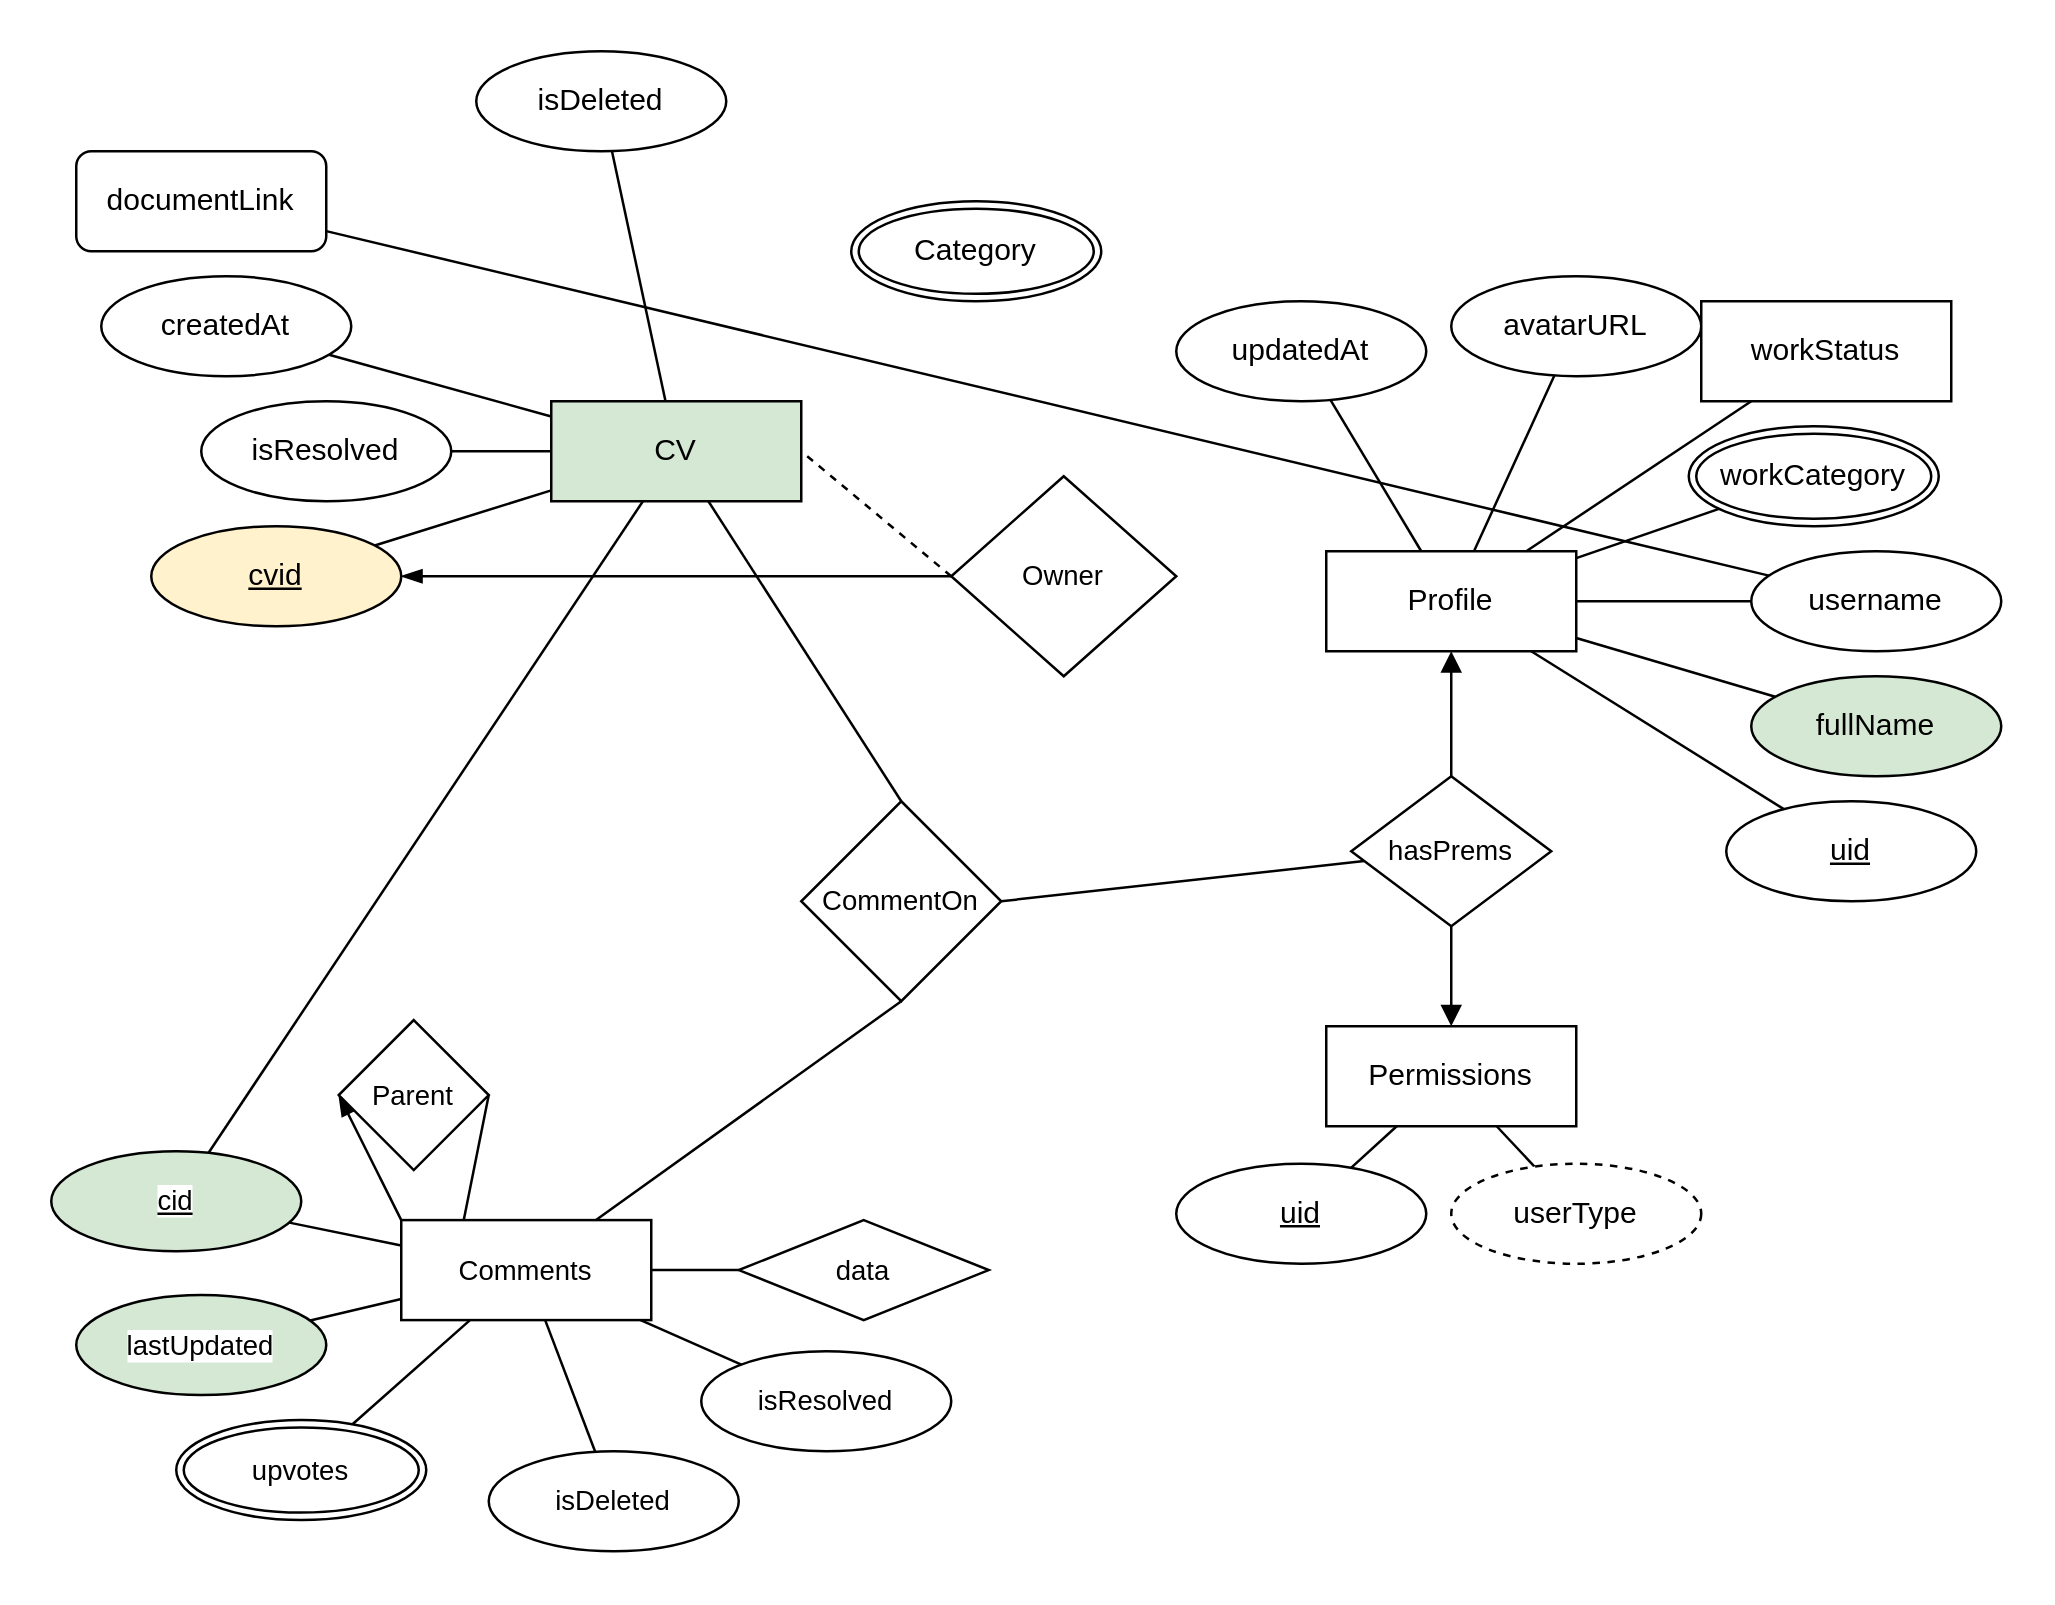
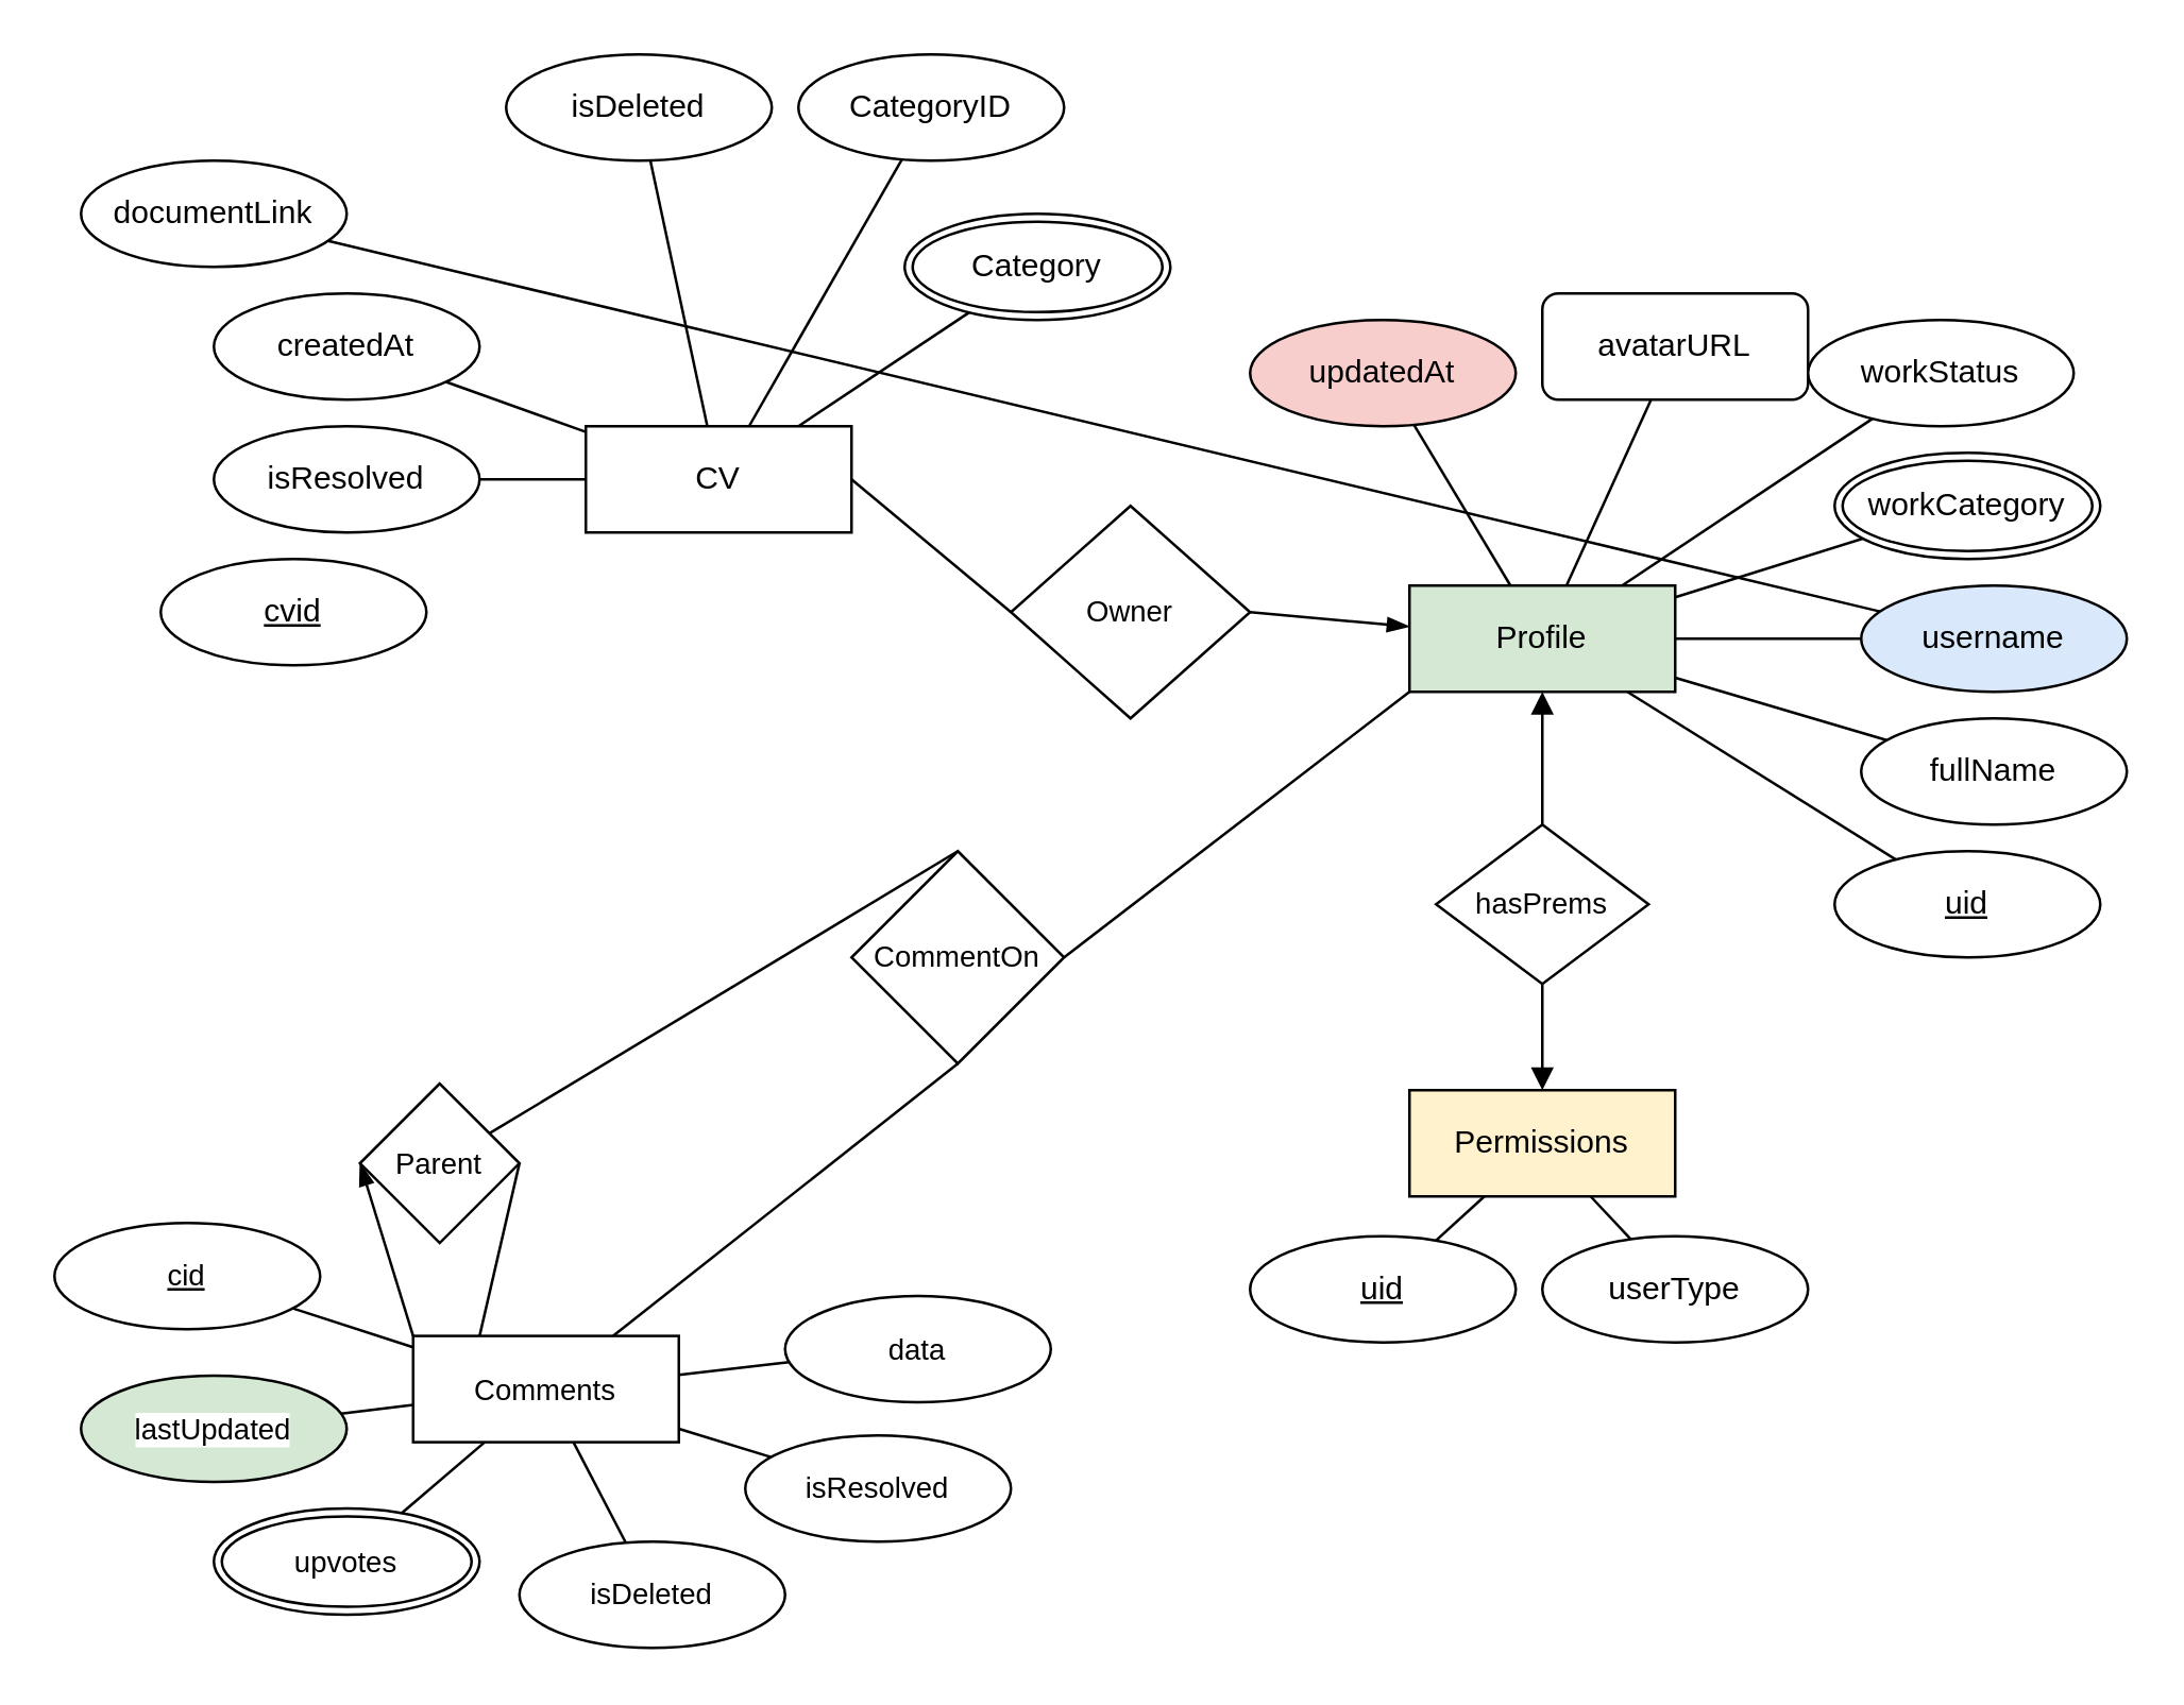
+ <mxCell id="33" value="CategoryID" style="ellipse;whiteSpace=wrap;html=1;align=center;" parent="26" vertex="1"><mxGeometry x="270" width="100" height="40" as="geometry" /></mxCell>
- <mxCell id="35" value="documentLink" style="whiteSpace=wrap;html=1;align=center;rounded=1;" parent="26" vertex="1"><mxGeometry y="40" width="100" height="40" as="geometry" /></mxCell>
+ <mxCell id="35" value="documentLink" style="ellipse;whiteSpace=wrap;html=1;align=center;" parent="26" vertex="1"><mxGeometry y="40" width="100" height="40" as="geometry" /></mxCell>
+ <mxCell id="32" style="rounded=0;orthogonalLoop=1;jettySize=auto;html=1;strokeColor=default;endArrow=none;endFill=0;" parent="26" source="33" target="31" edge="1"><mxGeometry relative="1" as="geometry" /></mxCell>
- <mxCell id="39" value="createdAt" style="ellipse;whiteSpace=wrap;html=1;align=center;" parent="26" vertex="1"><mxGeometry x="10" y="90" width="100" height="40" as="geometry" /></mxCell>
+ <mxCell id="39" value="createdAt" style="ellipse;whiteSpace=wrap;html=1;align=center;" parent="26" vertex="1"><mxGeometry x="50" y="90" width="100" height="40" as="geometry" /></mxCell>
- <mxCell id="53" value="avatarURL" style="ellipse;whiteSpace=wrap;html=1;align=center;container=0;" parent="1" vertex="1"><mxGeometry x="580" y="110" width="100" height="40" as="geometry" /></mxCell>
+ <mxCell id="53" value="avatarURL" style="whiteSpace=wrap;html=1;align=center;container=0;rounded=1;" parent="1" vertex="1"><mxGeometry x="580" y="110" width="100" height="40" as="geometry" /></mxCell>
- <mxCell id="51" value="updatedAt" style="ellipse;whiteSpace=wrap;html=1;align=center;container=0;" parent="1" vertex="1"><mxGeometry x="470" y="120" width="100" height="40" as="geometry" /></mxCell>
+ <mxCell id="51" value="updatedAt" style="ellipse;whiteSpace=wrap;html=1;align=center;container=0;fillColor=#f8cecc;" parent="1" vertex="1"><mxGeometry x="470" y="120" width="100" height="40" as="geometry" /></mxCell>
- <mxCell id="55" value="workStatus" style="whiteSpace=wrap;html=1;align=center;container=0;rounded=0;" parent="1" vertex="1"><mxGeometry x="680" y="120" width="100" height="40" as="geometry" /></mxCell>
+ <mxCell id="55" value="workStatus" style="ellipse;whiteSpace=wrap;html=1;align=center;container=0;" parent="1" vertex="1"><mxGeometry x="680" y="120" width="100" height="40" as="geometry" /></mxCell>
- <mxCell id="31" value="CV" style="whiteSpace=wrap;html=1;align=center;fillColor=#d5e8d4;" parent="26" vertex="1"><mxGeometry x="190" y="140" width="100" height="40" as="geometry" /></mxCell>
+ <mxCell id="31" value="CV" style="whiteSpace=wrap;html=1;align=center;" parent="26" vertex="1"><mxGeometry x="190" y="140" width="100" height="40" as="geometry" /></mxCell>
- <mxCell id="56" value="&lt;span style=&quot;font-size: 12px;&quot;&gt;workCategory&lt;/span&gt;" style="ellipse;shape=doubleEllipse;margin=3;whiteSpace=wrap;html=1;align=center;fontFamily=Helvetica;fontSize=11;labelBackgroundColor=default;container=0;" parent="1" vertex="1"><mxGeometry x="675" y="170" width="100" height="40" as="geometry" /></mxCell>
+ <mxCell id="56" value="&lt;span style=&quot;font-size: 12px;&quot;&gt;workCategory&lt;/span&gt;" style="ellipse;shape=doubleEllipse;margin=3;whiteSpace=wrap;html=1;align=center;fontFamily=Helvetica;fontSize=11;labelBackgroundColor=default;container=0;" parent="1" vertex="1"><mxGeometry x="690" y="170" width="100" height="40" as="geometry" /></mxCell>
- <mxCell id="25" value="" style="endArrow=none;html=1;rounded=0;strokeColor=default;align=center;verticalAlign=middle;fontFamily=Helvetica;fontSize=11;fontColor=default;labelBackgroundColor=default;edgeStyle=none;exitX=0;exitY=0.5;exitDx=0;exitDy=0;entryX=1;entryY=0.5;entryDx=0;entryDy=0;dashed=1;" parent="1" source="24" target="31" edge="1"><mxGeometry relative="1" as="geometry"><mxPoint x="385.992" y="241.609" as="sourcePoint" /><mxPoint x="314.01" y="218.389" as="targetPoint" /></mxGeometry></mxCell>
+ <mxCell id="25" value="" style="endArrow=none;html=1;rounded=0;strokeColor=default;align=center;verticalAlign=middle;fontFamily=Helvetica;fontSize=11;fontColor=default;labelBackgroundColor=default;edgeStyle=none;exitX=0;exitY=0.5;exitDx=0;exitDy=0;entryX=1;entryY=0.5;entryDx=0;entryDy=0;" parent="1" source="24" target="31" edge="1"><mxGeometry relative="1" as="geometry"><mxPoint x="385.992" y="241.609" as="sourcePoint" /><mxPoint x="314.01" y="218.389" as="targetPoint" /></mxGeometry></mxCell>
- <mxCell id="30" style="rounded=0;orthogonalLoop=1;jettySize=auto;html=1;endArrow=none;endFill=0;" parent="26" source="31" target="40" edge="1"><mxGeometry relative="1" as="geometry" /></mxCell>
- <mxCell id="40" value="cvid" style="ellipse;whiteSpace=wrap;html=1;align=center;fontStyle=4;fillColor=#fff2cc;" parent="26" vertex="1"><mxGeometry x="30" y="190" width="100" height="40" as="geometry" /></mxCell>
+ <mxCell id="40" value="cvid" style="ellipse;whiteSpace=wrap;html=1;align=center;fontStyle=4;" parent="26" vertex="1"><mxGeometry x="30" y="190" width="100" height="40" as="geometry" /></mxCell>
- <mxCell id="21" value="" style="endArrow=blockThin;html=1;rounded=0;strokeColor=default;align=center;verticalAlign=middle;fontFamily=Helvetica;fontSize=11;fontColor=default;labelBackgroundColor=default;edgeStyle=none;exitX=1;exitY=0.5;exitDx=0;exitDy=0;endFill=1;" parent="1" source="24" target="40" edge="1"><mxGeometry relative="1" as="geometry"><mxPoint x="460" y="339.58" as="sourcePoint" /><mxPoint x="620" y="339.58" as="targetPoint" /></mxGeometry></mxCell>
+ <mxCell id="21" value="" style="endArrow=blockThin;html=1;rounded=0;strokeColor=default;align=center;verticalAlign=middle;fontFamily=Helvetica;fontSize=11;fontColor=default;labelBackgroundColor=default;edgeStyle=none;exitX=1;exitY=0.5;exitDx=0;exitDy=0;endFill=1;" parent="1" source="24" target="49" edge="1"><mxGeometry relative="1" as="geometry"><mxPoint x="460" y="339.58" as="sourcePoint" /><mxPoint x="620" y="339.58" as="targetPoint" /></mxGeometry></mxCell>
- <mxCell id="49" value="Profile" style="whiteSpace=wrap;html=1;align=center;container=0;" parent="1" vertex="1"><mxGeometry x="530" y="220" width="100" height="40" as="geometry" /></mxCell>
+ <mxCell id="49" value="Profile" style="whiteSpace=wrap;html=1;align=center;container=0;fillColor=#d5e8d4;" parent="1" vertex="1"><mxGeometry x="530" y="220" width="100" height="40" as="geometry" /></mxCell>
- <mxCell id="42" value="username" style="ellipse;whiteSpace=wrap;html=1;align=center;container=0;" parent="1" vertex="1"><mxGeometry x="700" y="220" width="100" height="40" as="geometry" /></mxCell>
+ <mxCell id="42" value="username" style="ellipse;whiteSpace=wrap;html=1;align=center;container=0;fillColor=#dae8fc;" parent="1" vertex="1"><mxGeometry x="700" y="220" width="100" height="40" as="geometry" /></mxCell>
- <mxCell id="23" value="" style="endArrow=none;html=1;rounded=0;exitX=0.5;exitY=0;exitDx=0;exitDy=0;" parent="1" source="3" target="31" edge="1"><mxGeometry relative="1" as="geometry"><mxPoint x="395" y="355" as="sourcePoint" /><mxPoint x="540" y="270" as="targetPoint" /></mxGeometry></mxCell>
+ <mxCell id="23" value="" style="endArrow=none;html=1;rounded=0;exitX=0.5;exitY=0;exitDx=0;exitDy=0;" parent="1" source="3" target="5" edge="1"><mxGeometry relative="1" as="geometry"><mxPoint x="395" y="355" as="sourcePoint" /><mxPoint x="540" y="270" as="targetPoint" /></mxGeometry></mxCell>
- <mxCell id="44" value="fullName" style="ellipse;whiteSpace=wrap;html=1;align=center;container=0;fillColor=#d5e8d4;" parent="1" vertex="1"><mxGeometry x="700" y="270" width="100" height="40" as="geometry" /></mxCell>
+ <mxCell id="44" value="fullName" style="ellipse;whiteSpace=wrap;html=1;align=center;container=0;" parent="1" vertex="1"><mxGeometry x="700" y="270" width="100" height="40" as="geometry" /></mxCell>
- <mxCell id="29" style="rounded=0;orthogonalLoop=1;jettySize=auto;html=1;endArrow=none;endFill=0;" parent="26" source="31" target="10" edge="1"><mxGeometry relative="1" as="geometry" /></mxCell>
+ <mxCell id="29" style="rounded=0;orthogonalLoop=1;jettySize=auto;html=1;endArrow=none;endFill=0;" parent="26" source="31" target="41" edge="1"><mxGeometry relative="1" as="geometry" /></mxCell>
- <mxCell id="22" value="" style="endArrow=none;html=1;rounded=0;exitX=1;exitY=0.5;exitDx=0;exitDy=0;" parent="1" source="3" target="65" edge="1"><mxGeometry relative="1" as="geometry"><mxPoint x="430" y="350" as="sourcePoint" /><mxPoint x="590" y="350" as="targetPoint" /></mxGeometry></mxCell>
+ <mxCell id="22" value="" style="endArrow=none;html=1;rounded=0;entryX=0;entryY=1;entryDx=0;entryDy=0;exitX=1;exitY=0.5;exitDx=0;exitDy=0;" parent="1" source="3" target="49" edge="1"><mxGeometry relative="1" as="geometry"><mxPoint x="430" y="350" as="sourcePoint" /><mxPoint x="590" y="350" as="targetPoint" /></mxGeometry></mxCell>
- <mxCell id="58" value="Permissions" style="whiteSpace=wrap;html=1;align=center;" parent="57" vertex="1"><mxGeometry x="60" width="100" height="40" as="geometry" /></mxCell>
+ <mxCell id="58" value="Permissions" style="whiteSpace=wrap;html=1;align=center;fillColor=#fff2cc;" parent="57" vertex="1"><mxGeometry x="60" width="100" height="40" as="geometry" /></mxCell>
- <mxCell id="10" value="cid" style="ellipse;whiteSpace=wrap;html=1;align=center;fontStyle=4;fontFamily=Helvetica;fontSize=11;fontColor=default;labelBackgroundColor=default;container=0;fillColor=#d5e8d4;" parent="4" vertex="1"><mxGeometry y="52.46" width="100" height="40" as="geometry" /></mxCell>
+ <mxCell id="10" value="cid" style="ellipse;whiteSpace=wrap;html=1;align=center;fontStyle=4;fontFamily=Helvetica;fontSize=11;fontColor=default;labelBackgroundColor=default;container=0;" parent="4" vertex="1"><mxGeometry y="52.46" width="100" height="40" as="geometry" /></mxCell>
- <mxCell id="62" value="userType" style="ellipse;whiteSpace=wrap;html=1;align=center;dashed=1;" parent="57" vertex="1"><mxGeometry x="110" y="55" width="100" height="40" as="geometry" /></mxCell>
+ <mxCell id="62" value="userType" style="ellipse;whiteSpace=wrap;html=1;align=center;" parent="57" vertex="1"><mxGeometry x="110" y="55" width="100" height="40" as="geometry" /></mxCell>
- <mxCell id="8" value="Comments" style="whiteSpace=wrap;html=1;align=center;fontFamily=Helvetica;fontSize=11;fontColor=default;labelBackgroundColor=default;container=0;" parent="4" vertex="1"><mxGeometry x="140" y="80" width="100" height="40" as="geometry" /></mxCell>
+ <mxCell id="8" value="Comments" style="whiteSpace=wrap;html=1;align=center;fontFamily=Helvetica;fontSize=11;fontColor=default;labelBackgroundColor=default;container=0;" parent="4" vertex="1"><mxGeometry x="135" y="95" width="100" height="40" as="geometry" /></mxCell>
- <mxCell id="12" value="data" style="rhombus;whiteSpace=wrap;html=1;align=center;fontFamily=Helvetica;fontSize=11;fontColor=default;labelBackgroundColor=default;container=0;" parent="4" vertex="1"><mxGeometry x="275" y="80" width="100" height="40" as="geometry" /></mxCell>
+ <mxCell id="12" value="data" style="ellipse;whiteSpace=wrap;html=1;align=center;fontFamily=Helvetica;fontSize=11;fontColor=default;labelBackgroundColor=default;container=0;" parent="4" vertex="1"><mxGeometry x="275" y="80" width="100" height="40" as="geometry" /></mxCell>
- <mxCell id="18" value="upvotes" style="ellipse;shape=doubleEllipse;margin=3;whiteSpace=wrap;html=1;align=center;fontFamily=Helvetica;fontSize=11;fontColor=default;labelBackgroundColor=default;container=0;" parent="4" vertex="1"><mxGeometry x="50" y="160" width="100" height="40" as="geometry" /></mxCell>
+ <mxCell id="18" value="upvotes" style="ellipse;shape=doubleEllipse;margin=3;whiteSpace=wrap;html=1;align=center;fontFamily=Helvetica;fontSize=11;fontColor=default;labelBackgroundColor=default;container=0;" parent="4" vertex="1"><mxGeometry x="60" y="160" width="100" height="40" as="geometry" /></mxCell>
